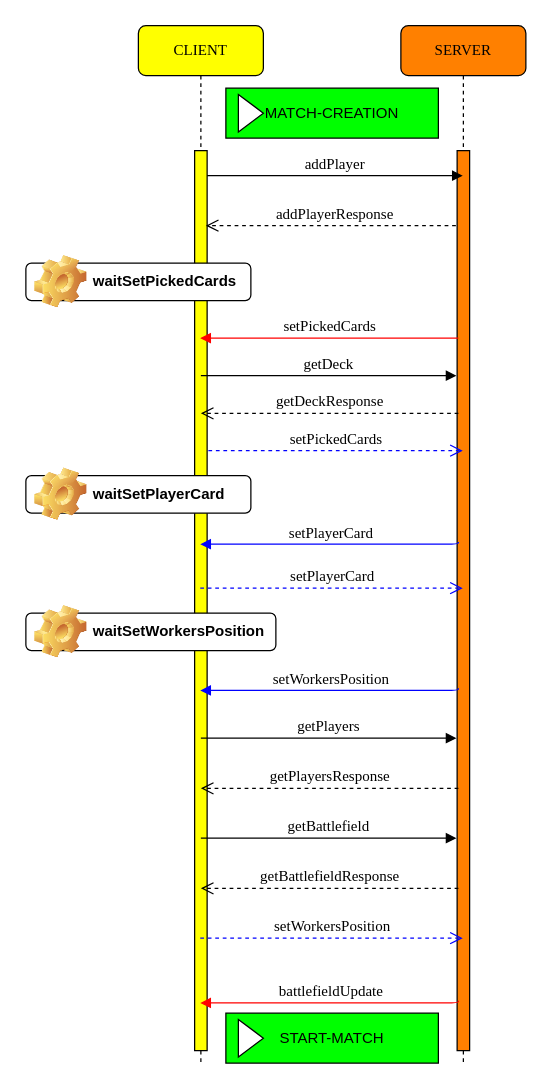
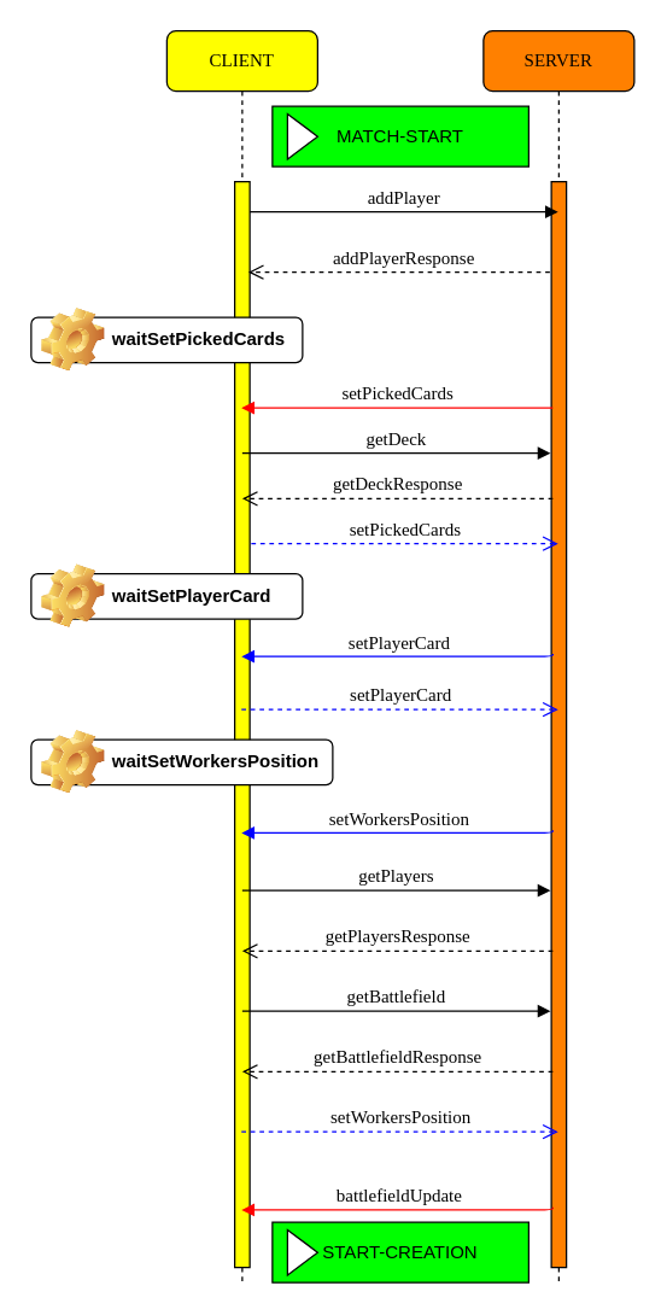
- <mxCell id="24" value="MATCH-CREATION" style="html=1;whiteSpace=wrap;container=1;recursiveResize=0;collapsible=0;fillColor=#00FF00;" vertex="1" parent="1"><mxGeometry x="180" y="70" width="170" height="40" as="geometry" /></mxCell>
+ <mxCell id="24" value="MATCH-START" style="html=1;whiteSpace=wrap;container=1;recursiveResize=0;collapsible=0;fillColor=#00FF00;" vertex="1" parent="1"><mxGeometry x="180" y="70" width="170" height="40" as="geometry" /></mxCell>
- <mxCell id="26" value="START-MATCH" style="html=1;whiteSpace=wrap;container=1;recursiveResize=0;collapsible=0;fillColor=#00FF00;" vertex="1" parent="1"><mxGeometry x="180" y="810" width="170" height="40" as="geometry" /></mxCell>
+ <mxCell id="26" value="START-CREATION" style="html=1;whiteSpace=wrap;container=1;recursiveResize=0;collapsible=0;fillColor=#00FF00;" vertex="1" parent="1"><mxGeometry x="180" y="810" width="170" height="40" as="geometry" /></mxCell>
